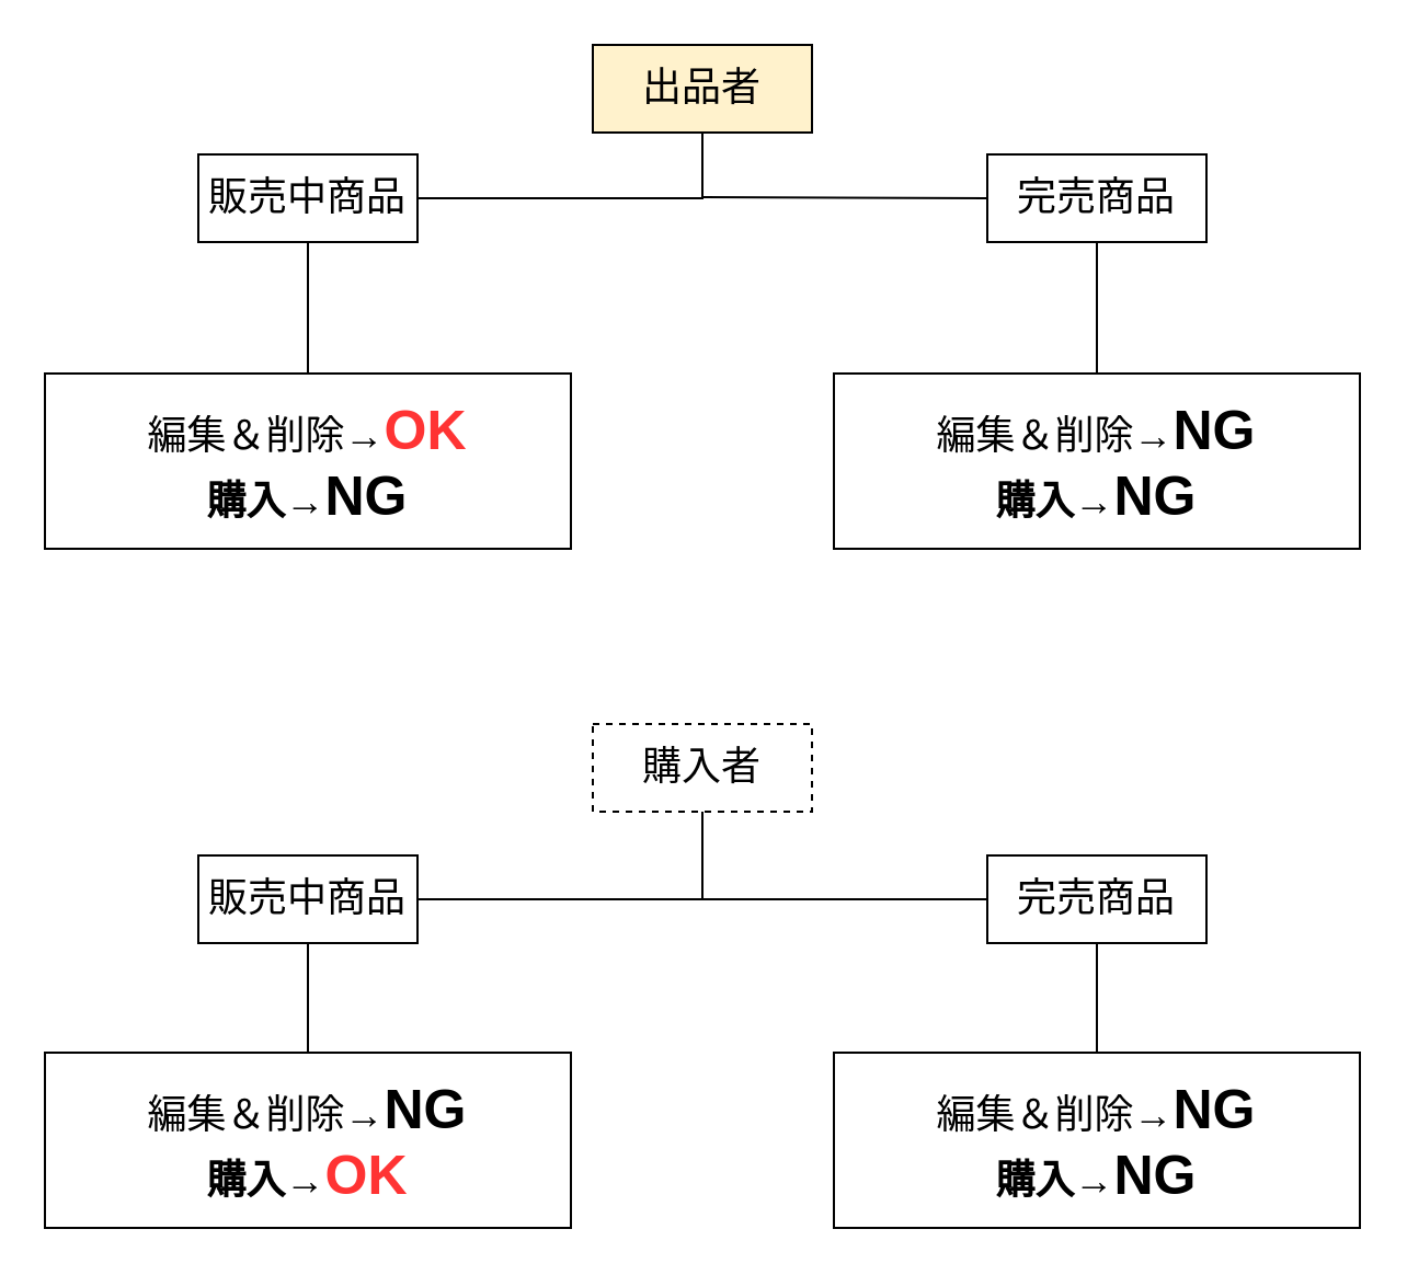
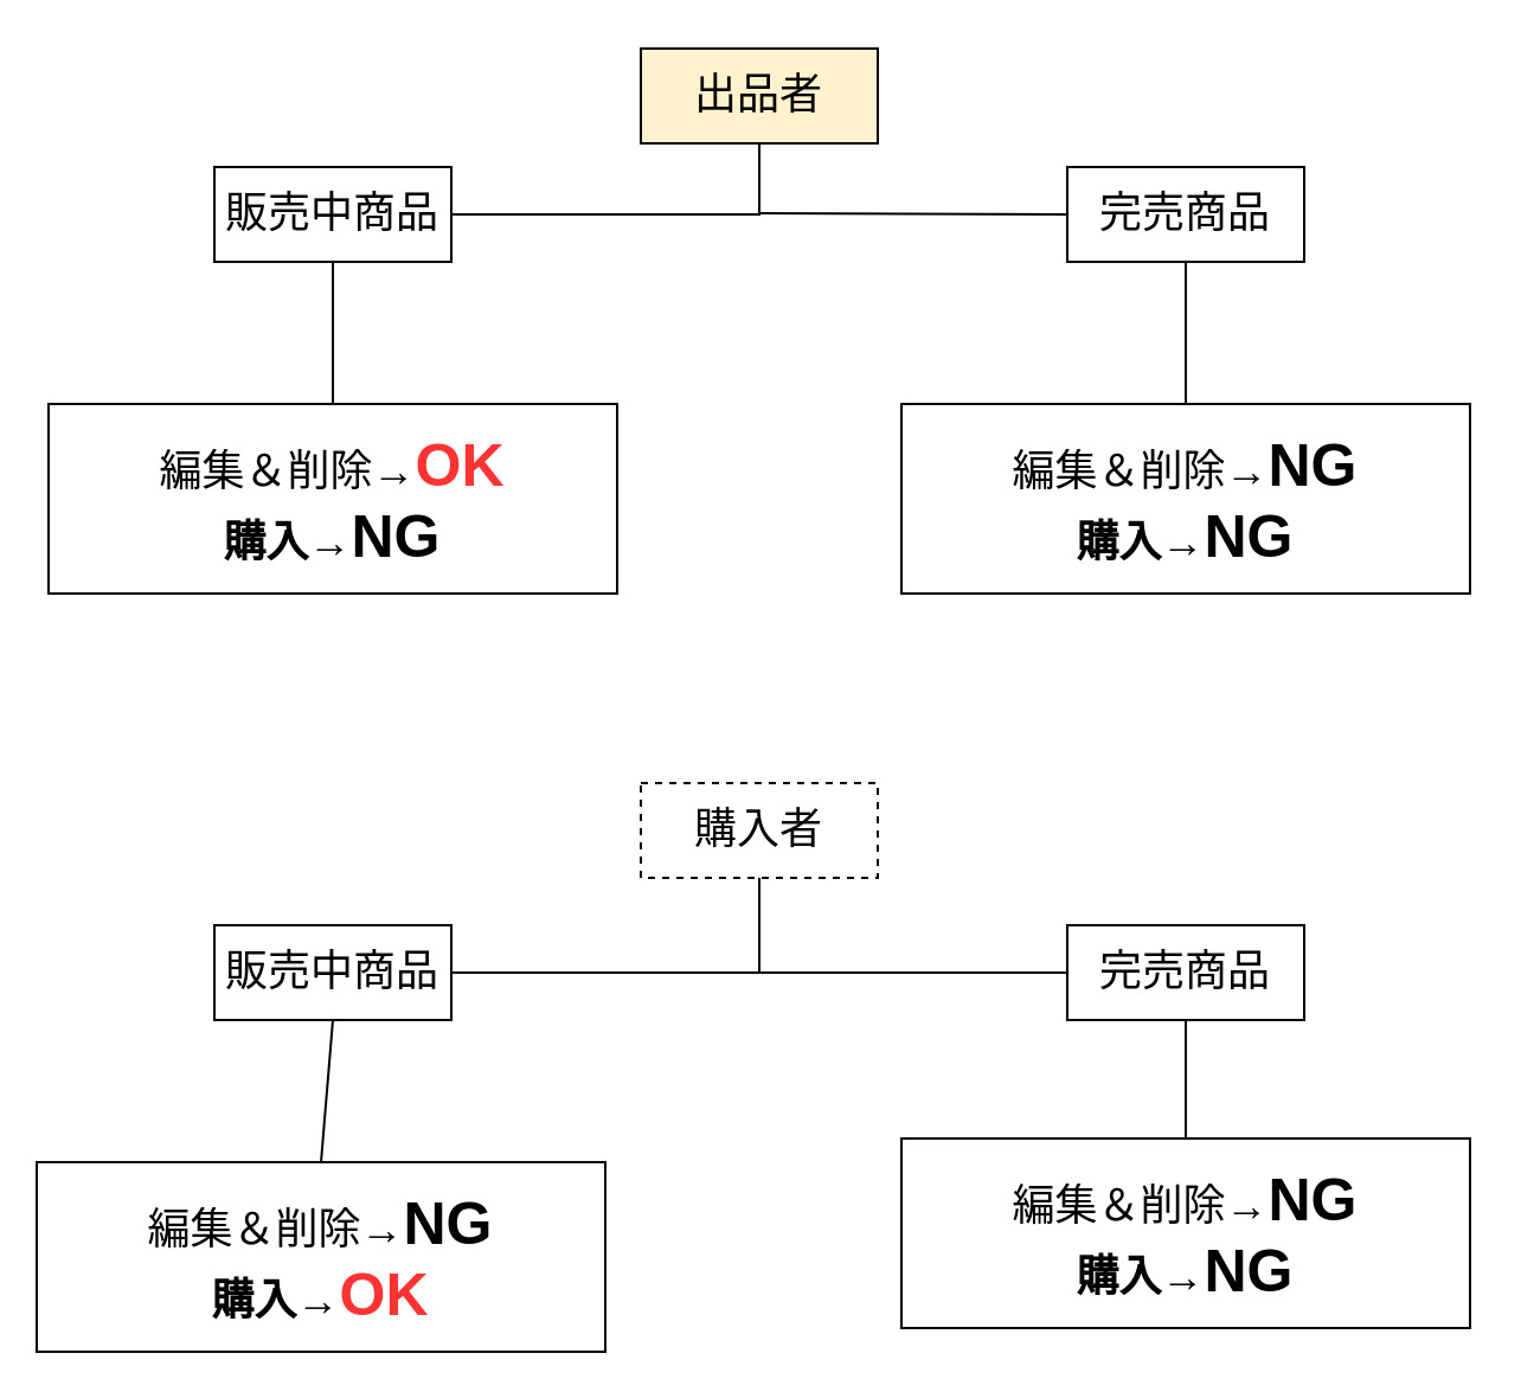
- <mxCell id="15" value="編集＆削除→&lt;b&gt;&lt;font style=&quot;font-size: 25px&quot;&gt;NG&lt;/font&gt;&lt;/b&gt;&lt;b&gt;&lt;font&gt;&lt;br&gt;&lt;font style=&quot;font-size: 18px&quot;&gt;購入→&lt;/font&gt;&lt;/font&gt;&lt;/b&gt;&lt;b&gt;&lt;span style=&quot;font-size: 25px&quot;&gt;&lt;font color=&quot;#ff3333&quot;&gt;OK&lt;/font&gt;&lt;/span&gt;&lt;/b&gt;&lt;b&gt;&lt;font style=&quot;font-size: 25px&quot;&gt;&lt;br&gt;&lt;/font&gt;&lt;/b&gt;" style="whiteSpace=wrap;html=1;align=center;fontSize=18;" parent="1" vertex="1"><mxGeometry x="20" y="480" width="240" height="80" as="geometry" /></mxCell>
+ <mxCell id="15" value="編集＆削除→&lt;b&gt;&lt;font style=&quot;font-size: 25px&quot;&gt;NG&lt;/font&gt;&lt;/b&gt;&lt;b&gt;&lt;font&gt;&lt;br&gt;&lt;font style=&quot;font-size: 18px&quot;&gt;購入→&lt;/font&gt;&lt;/font&gt;&lt;/b&gt;&lt;b&gt;&lt;span style=&quot;font-size: 25px&quot;&gt;&lt;font color=&quot;#ff3333&quot;&gt;OK&lt;/font&gt;&lt;/span&gt;&lt;/b&gt;&lt;b&gt;&lt;font style=&quot;font-size: 25px&quot;&gt;&lt;br&gt;&lt;/font&gt;&lt;/b&gt;" style="whiteSpace=wrap;html=1;align=center;fontSize=18;" parent="1" vertex="1"><mxGeometry x="15" y="490" width="240" height="80" as="geometry" /></mxCell>
